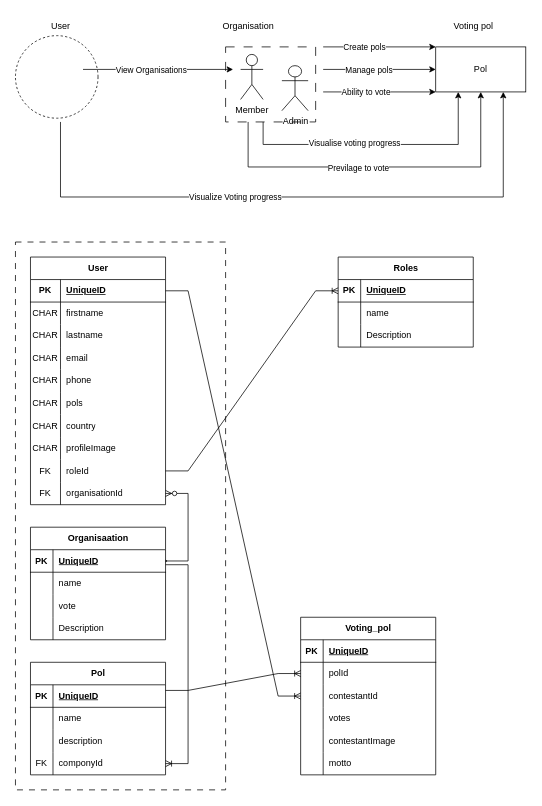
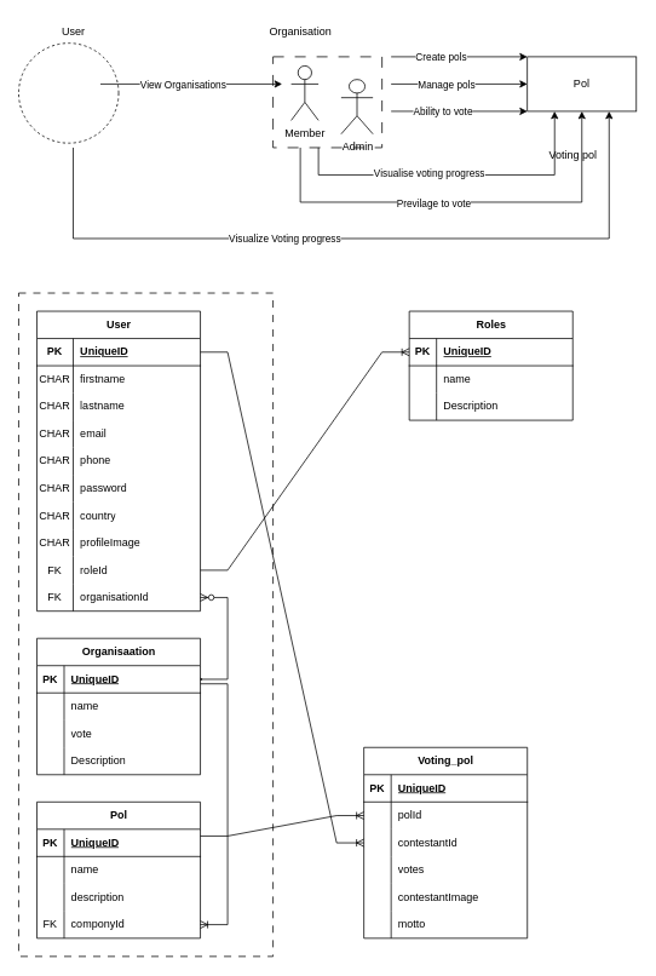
- <mxCell id="4" value="Voting pol" style="text;html=1;align=center;verticalAlign=middle;resizable=0;points=[];autosize=1;strokeColor=none;fillColor=none;" parent="1" vertex="1"><mxGeometry x="590" y="20" width="80" height="30" as="geometry" /></mxCell>
+ <mxCell id="4" value="Voting pol" style="text;html=1;align=center;verticalAlign=middle;resizable=0;points=[];autosize=1;strokeColor=none;fillColor=none;" parent="1" vertex="1"><mxGeometry x="590" y="155" width="80" height="30" as="geometry" /></mxCell>
- <mxCell id="42" value="pols" style="shape=partialRectangle;connectable=0;fillColor=none;top=0;left=0;bottom=0;right=0;align=left;spacingLeft=6;overflow=hidden;whiteSpace=wrap;html=1;" vertex="1" parent="40"><mxGeometry x="40" width="140" height="30" as="geometry"><mxRectangle width="140" height="30" as="alternateBounds" /></mxGeometry></mxCell>
+ <mxCell id="42" value="password" style="shape=partialRectangle;connectable=0;fillColor=none;top=0;left=0;bottom=0;right=0;align=left;spacingLeft=6;overflow=hidden;whiteSpace=wrap;html=1;" vertex="1" parent="40"><mxGeometry x="40" width="140" height="30" as="geometry"><mxRectangle width="140" height="30" as="alternateBounds" /></mxGeometry></mxCell>
